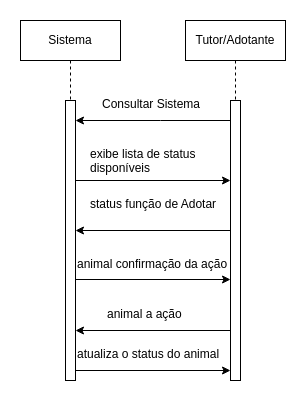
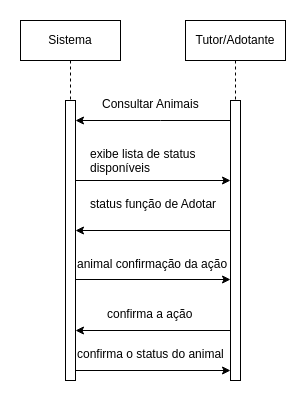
- <mxCell id="7" value="Consultar Sistema" style="text;whiteSpace=wrap;html=1;" vertex="1" parent="1"><mxGeometry x="100" y="90" width="130" height="40" as="geometry" /></mxCell>
+ <mxCell id="7" value="Consultar Animais" style="text;whiteSpace=wrap;html=1;" vertex="1" parent="1"><mxGeometry x="100" y="90" width="130" height="40" as="geometry" /></mxCell>
- <mxCell id="17" value="animal a ação" style="text;whiteSpace=wrap;html=1;" vertex="1" parent="1"><mxGeometry x="105" y="300" width="120" height="20" as="geometry" /></mxCell>
+ <mxCell id="17" value="confirma a ação" style="text;whiteSpace=wrap;html=1;" vertex="1" parent="1"><mxGeometry x="105" y="300" width="120" height="20" as="geometry" /></mxCell>
- <mxCell id="15" value="atualiza o status do animal" style="text;whiteSpace=wrap;html=1;" vertex="1" parent="1"><mxGeometry x="75" y="340" width="180" height="40" as="geometry" /></mxCell>
+ <mxCell id="15" value="confirma o status do animal" style="text;whiteSpace=wrap;html=1;" vertex="1" parent="1"><mxGeometry x="75" y="340" width="180" height="40" as="geometry" /></mxCell>
